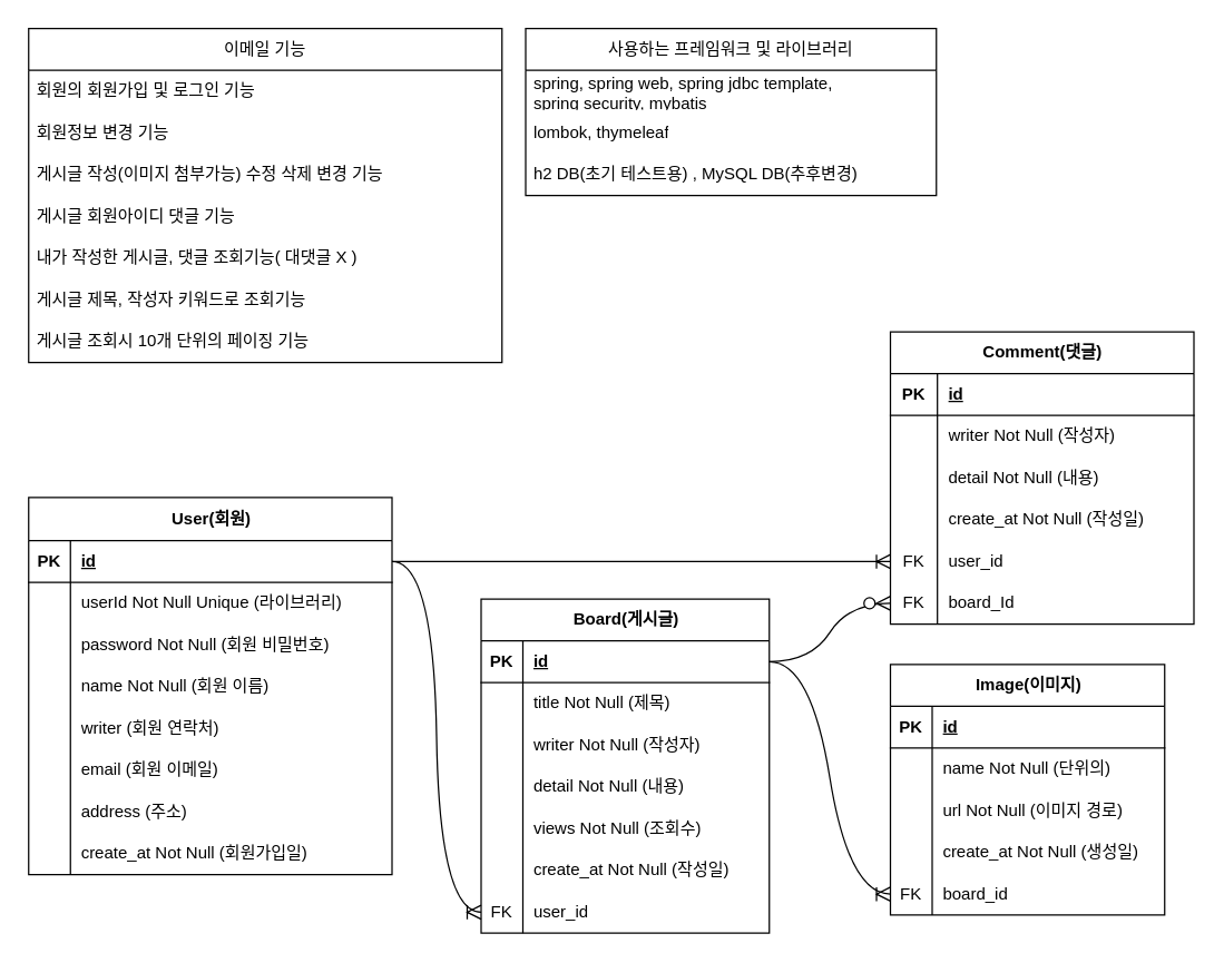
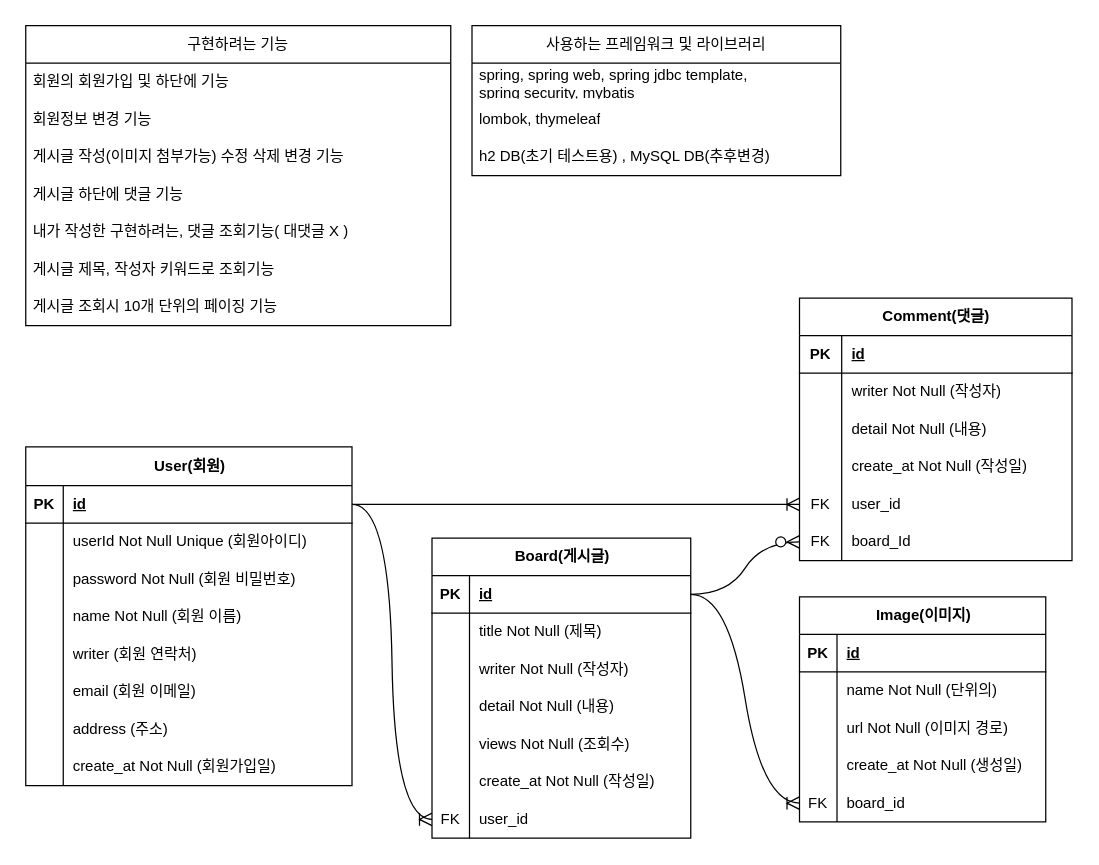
- <mxCell id="88" value="이메일 기능" style="swimlane;fontStyle=0;childLayout=stackLayout;horizontal=1;startSize=30;horizontalStack=0;resizeParent=1;resizeParentMax=0;resizeLast=0;collapsible=1;marginBottom=0;whiteSpace=wrap;html=1;" vertex="1" parent="1"><mxGeometry x="20" y="20" width="340" height="240" as="geometry" /></mxCell>
+ <mxCell id="88" value="구현하려는 기능" style="swimlane;fontStyle=0;childLayout=stackLayout;horizontal=1;startSize=30;horizontalStack=0;resizeParent=1;resizeParentMax=0;resizeLast=0;collapsible=1;marginBottom=0;whiteSpace=wrap;html=1;" vertex="1" parent="1"><mxGeometry x="20" y="20" width="340" height="240" as="geometry" /></mxCell>
- <mxCell id="89" value="회원의 회원가입 및 로그인 기능" style="text;strokeColor=none;fillColor=none;align=left;verticalAlign=middle;spacingLeft=4;spacingRight=4;overflow=hidden;points=[[0,0.5],[1,0.5]];portConstraint=eastwest;rotatable=0;whiteSpace=wrap;html=1;" vertex="1" parent="88"><mxGeometry y="30" width="340" height="30" as="geometry" /></mxCell>
+ <mxCell id="89" value="회원의 회원가입 및 하단에 기능" style="text;strokeColor=none;fillColor=none;align=left;verticalAlign=middle;spacingLeft=4;spacingRight=4;overflow=hidden;points=[[0,0.5],[1,0.5]];portConstraint=eastwest;rotatable=0;whiteSpace=wrap;html=1;" vertex="1" parent="88"><mxGeometry y="30" width="340" height="30" as="geometry" /></mxCell>
- <mxCell id="92" value="게시글 회원아이디 댓글 기능" style="text;strokeColor=none;fillColor=none;align=left;verticalAlign=middle;spacingLeft=4;spacingRight=4;overflow=hidden;points=[[0,0.5],[1,0.5]];portConstraint=eastwest;rotatable=0;whiteSpace=wrap;html=1;" vertex="1" parent="88"><mxGeometry y="120" width="340" height="30" as="geometry" /></mxCell>
+ <mxCell id="92" value="게시글 하단에 댓글 기능" style="text;strokeColor=none;fillColor=none;align=left;verticalAlign=middle;spacingLeft=4;spacingRight=4;overflow=hidden;points=[[0,0.5],[1,0.5]];portConstraint=eastwest;rotatable=0;whiteSpace=wrap;html=1;" vertex="1" parent="88"><mxGeometry y="120" width="340" height="30" as="geometry" /></mxCell>
- <mxCell id="93" value="내가 작성한 게시글, 댓글 조회기능( 대댓글 X )" style="text;strokeColor=none;fillColor=none;align=left;verticalAlign=middle;spacingLeft=4;spacingRight=4;overflow=hidden;points=[[0,0.5],[1,0.5]];portConstraint=eastwest;rotatable=0;whiteSpace=wrap;html=1;" vertex="1" parent="88"><mxGeometry y="150" width="340" height="30" as="geometry" /></mxCell>
+ <mxCell id="93" value="내가 작성한 구현하려는, 댓글 조회기능( 대댓글 X )" style="text;strokeColor=none;fillColor=none;align=left;verticalAlign=middle;spacingLeft=4;spacingRight=4;overflow=hidden;points=[[0,0.5],[1,0.5]];portConstraint=eastwest;rotatable=0;whiteSpace=wrap;html=1;" vertex="1" parent="88"><mxGeometry y="150" width="340" height="30" as="geometry" /></mxCell>
- <mxCell id="8" value="userId Not Null Unique (라이브러리)" style="shape=partialRectangle;connectable=0;fillColor=none;top=0;left=0;bottom=0;right=0;align=left;spacingLeft=6;overflow=hidden;whiteSpace=wrap;html=1;" vertex="1" parent="6"><mxGeometry x="30" width="231" height="30" as="geometry"><mxRectangle width="231" height="30" as="alternateBounds" /></mxGeometry></mxCell>
+ <mxCell id="8" value="userId Not Null Unique (회원아이디)" style="shape=partialRectangle;connectable=0;fillColor=none;top=0;left=0;bottom=0;right=0;align=left;spacingLeft=6;overflow=hidden;whiteSpace=wrap;html=1;" vertex="1" parent="6"><mxGeometry x="30" width="231" height="30" as="geometry"><mxRectangle width="231" height="30" as="alternateBounds" /></mxGeometry></mxCell>
